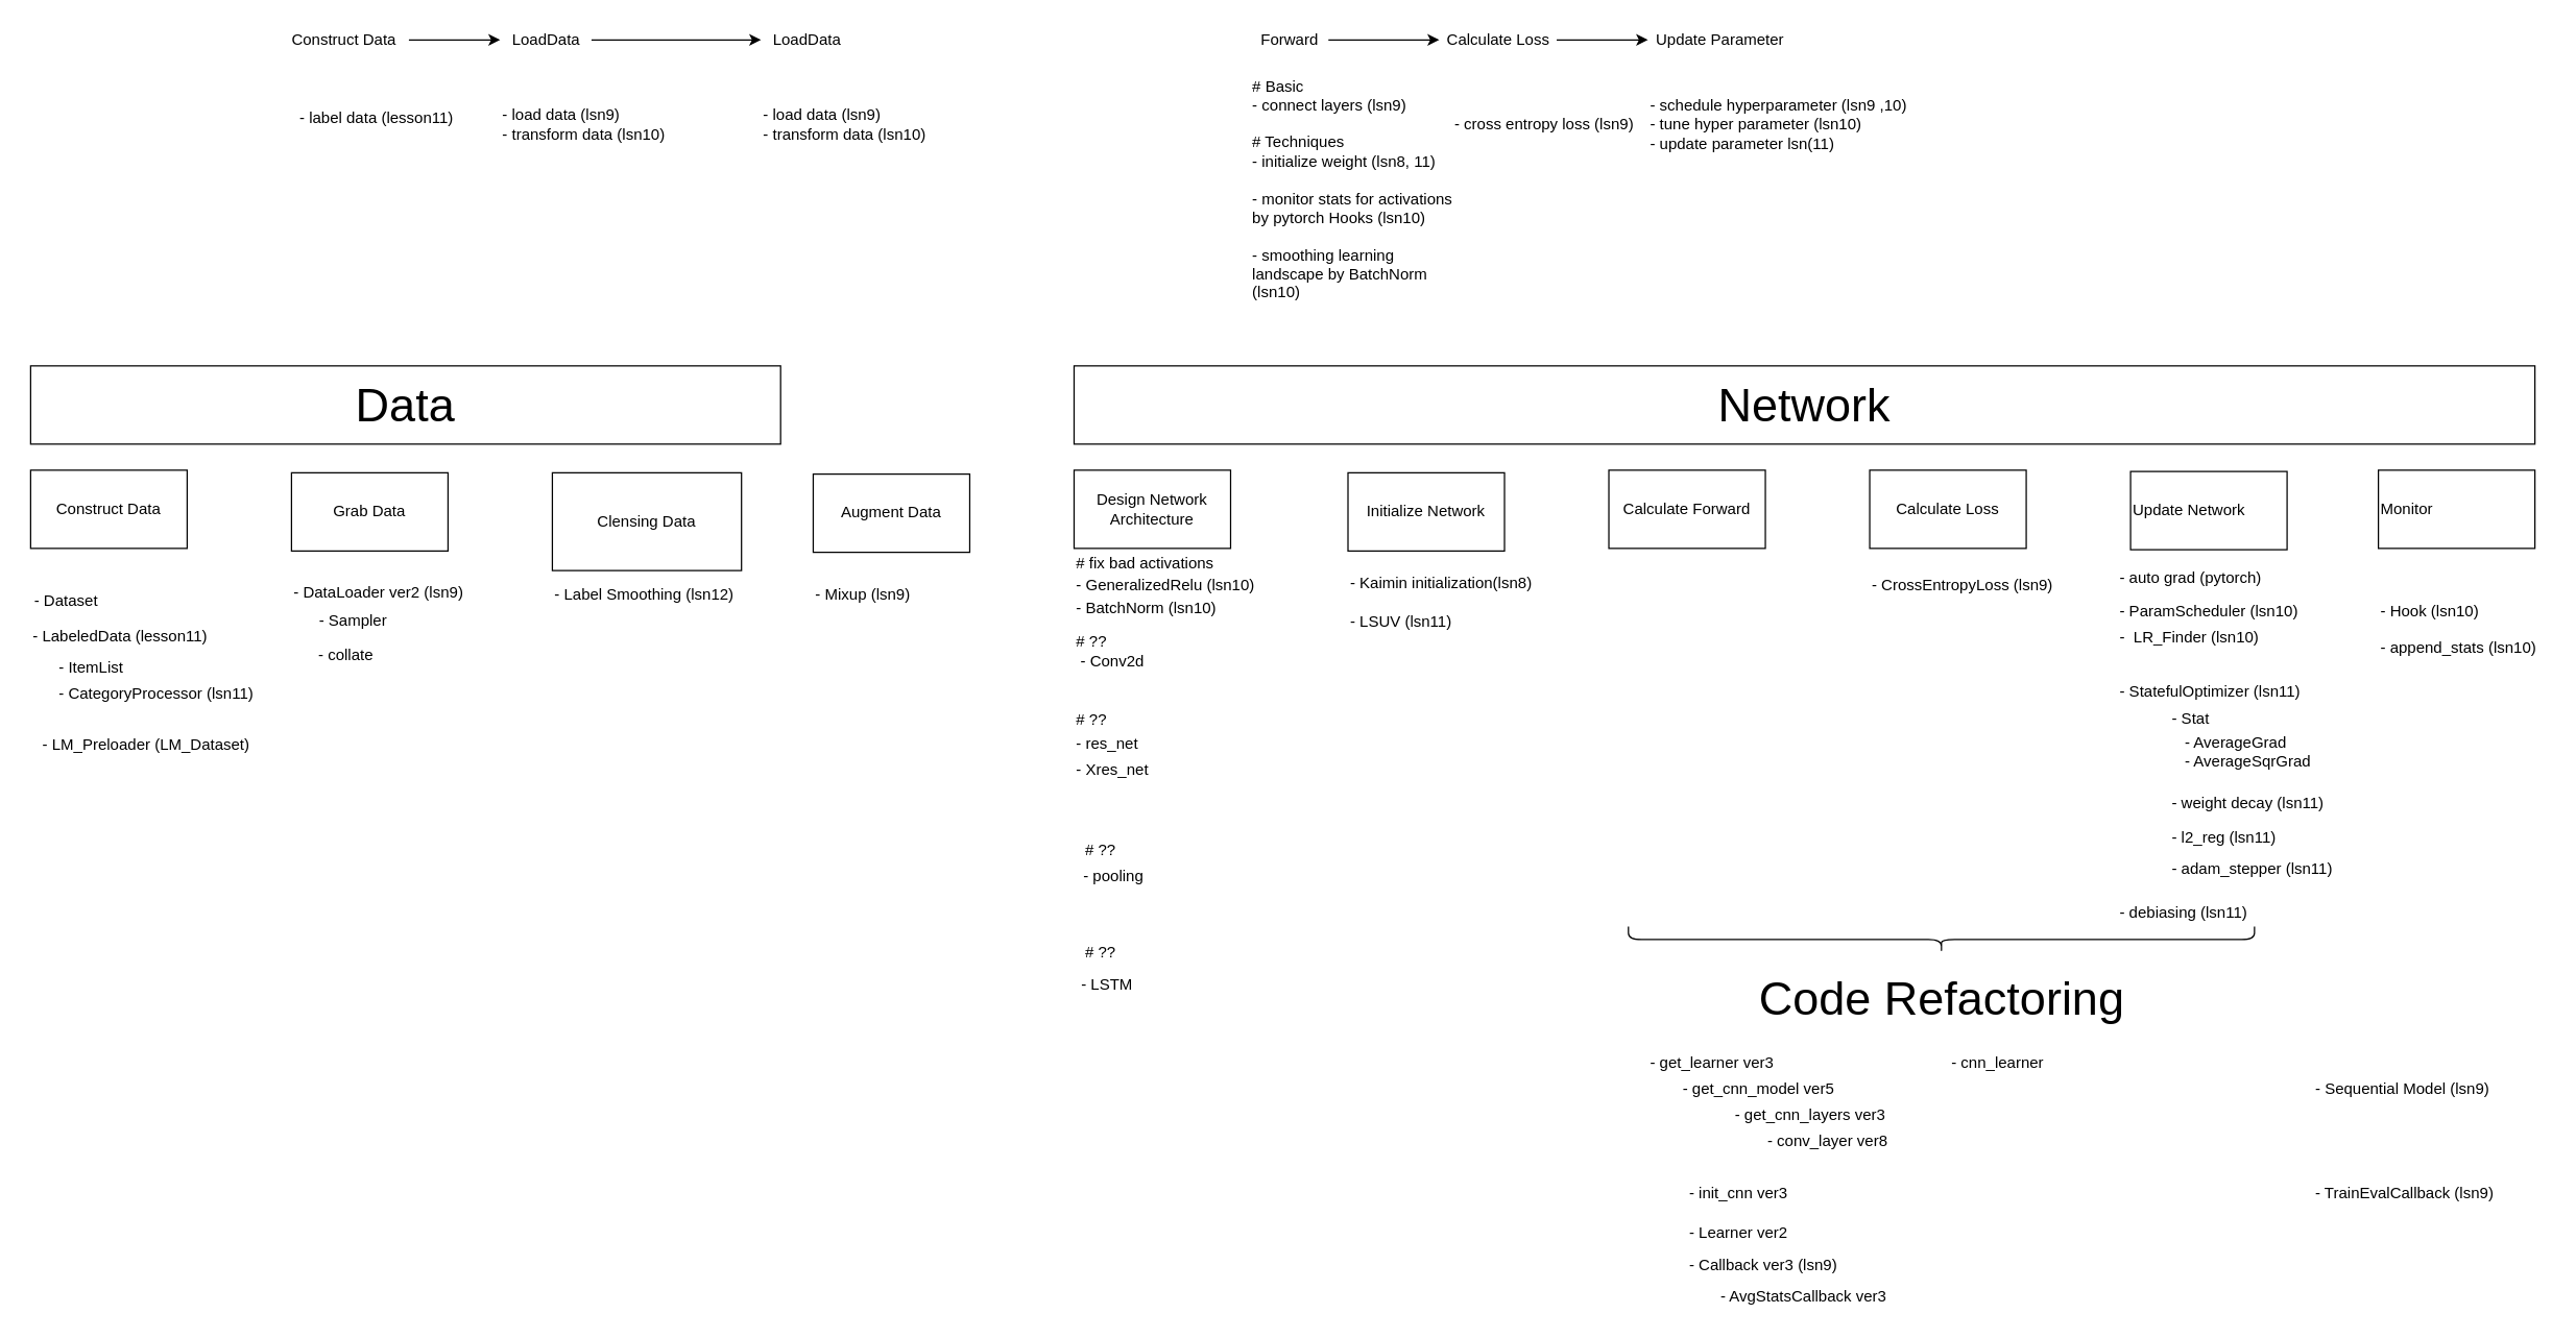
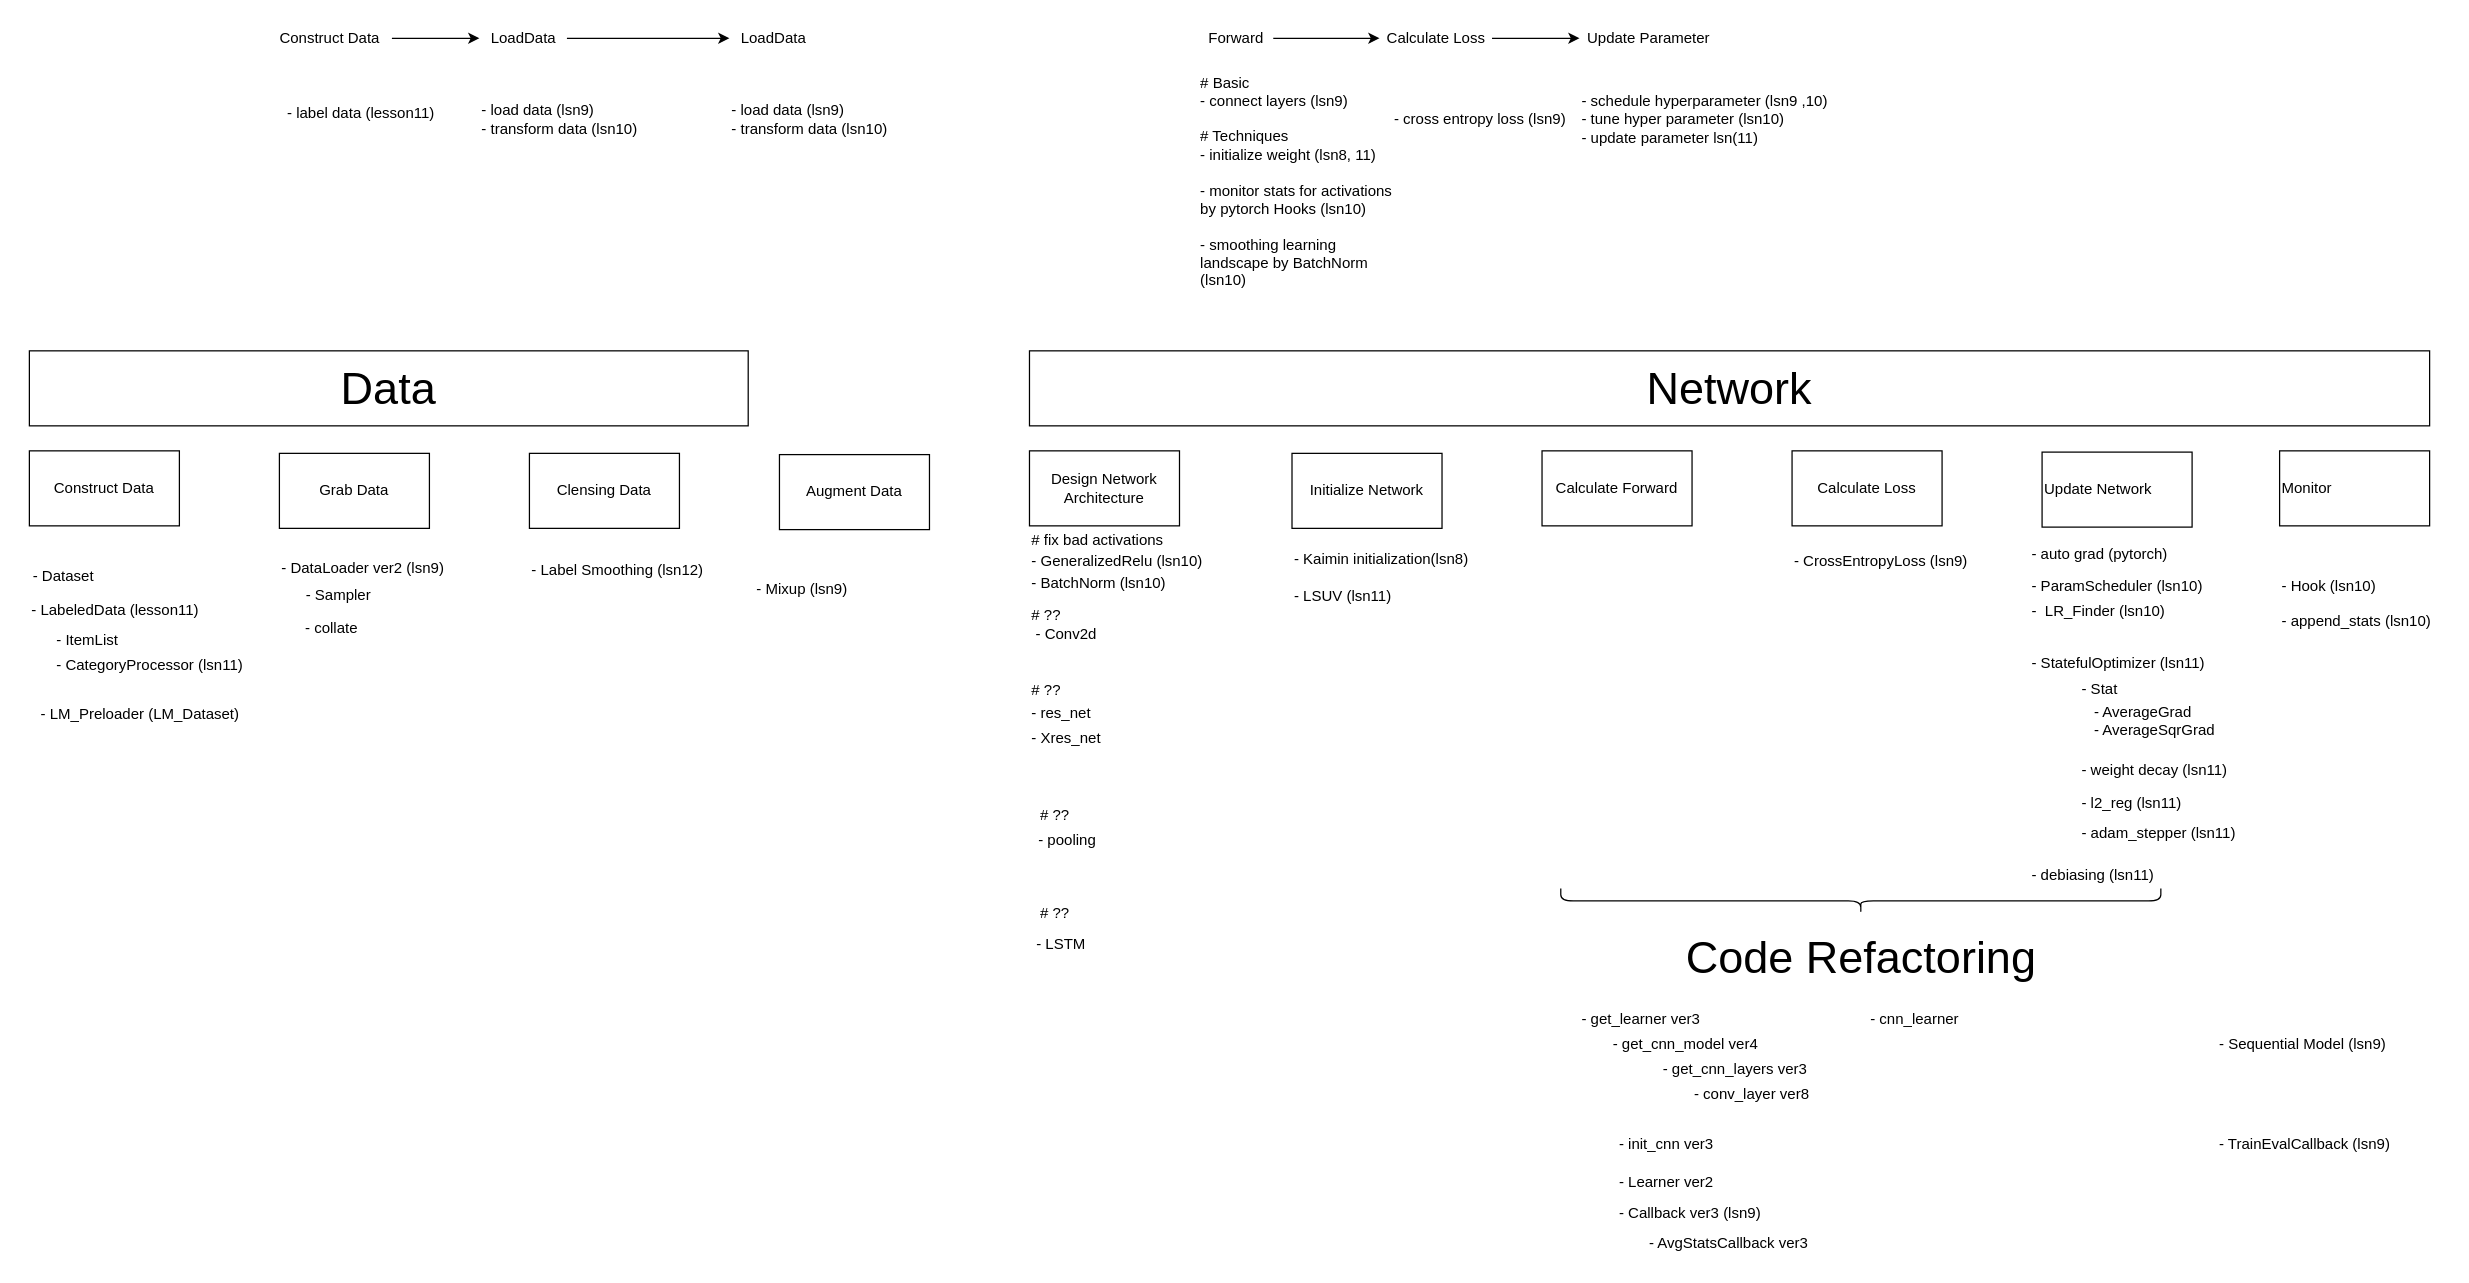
- <mxCell id="54" value="Clensing Data" style="rounded=0;whiteSpace=wrap;html=1;align=center;" parent="1" vertex="1"><mxGeometry x="423" y="362" width="145" height="75" as="geometry" /></mxCell>
+ <mxCell id="54" value="Clensing Data" style="rounded=0;whiteSpace=wrap;html=1;align=center;" parent="1" vertex="1"><mxGeometry x="423" y="362" width="120" height="60" as="geometry" /></mxCell>
- <mxCell id="50" value="- Mixup (lsn9)" style="text;html=1;align=left;verticalAlign=middle;resizable=0;points=[];;autosize=1;" parent="1" vertex="1"><mxGeometry x="623" y="446" width="90" height="20" as="geometry" /></mxCell>
+ <mxCell id="50" value="- Mixup (lsn9)" style="text;html=1;align=left;verticalAlign=middle;resizable=0;points=[];;autosize=1;" parent="1" vertex="1"><mxGeometry x="603" y="461" width="90" height="20" as="geometry" /></mxCell>
- <mxCell id="64" value="- get_cnn_model ver5" style="text;html=1;align=left;verticalAlign=middle;resizable=0;points=[];;autosize=1;" parent="1" vertex="1"><mxGeometry x="1288" y="825" width="130" height="20" as="geometry" /></mxCell>
+ <mxCell id="64" value="- get_cnn_model ver4" style="text;html=1;align=left;verticalAlign=middle;resizable=0;points=[];;autosize=1;" parent="1" vertex="1"><mxGeometry x="1288" y="825" width="130" height="20" as="geometry" /></mxCell>
